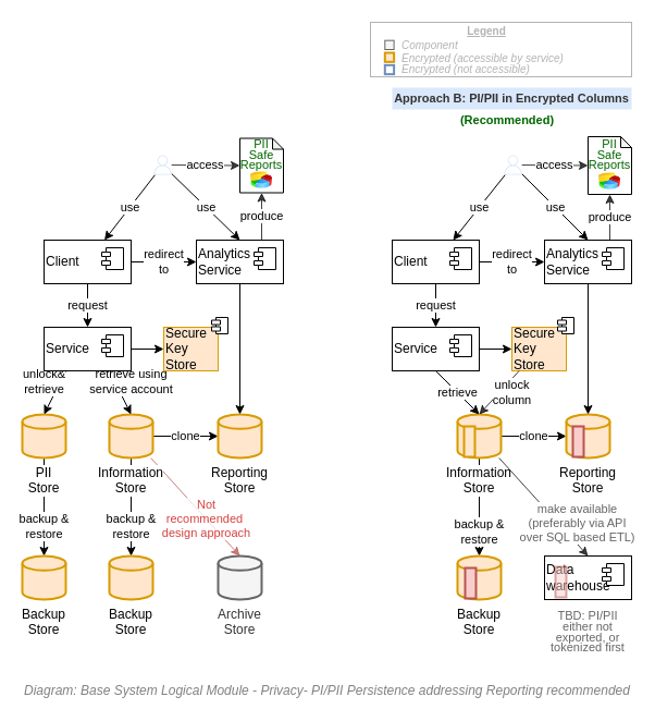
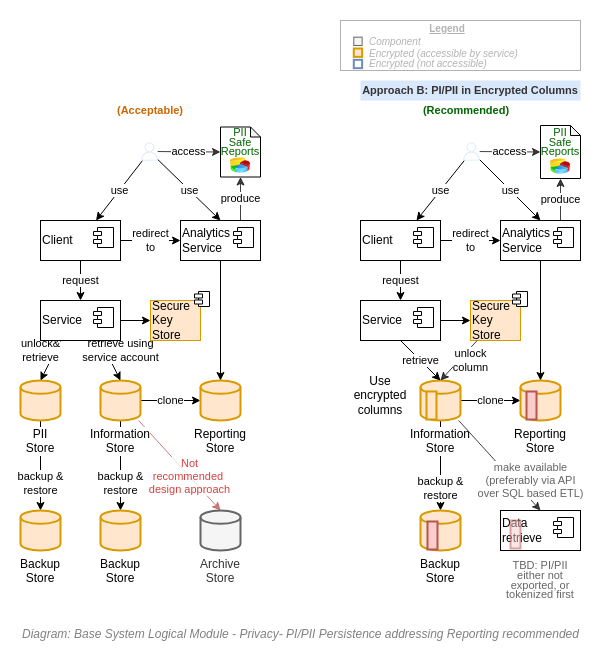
+ <mxCell id="59" value="&lt;font color=&quot;#cc6600&quot;&gt;&lt;b&gt;(Acceptable)&lt;/b&gt;&lt;/font&gt;" style="text;html=1;strokeColor=none;fillColor=none;align=center;verticalAlign=middle;whiteSpace=wrap;rounded=0;labelBackgroundColor=none;fontSize=11;fontColor=#000000;" parent="1" vertex="1"><mxGeometry x="100" y="100" width="100" height="20" as="geometry" /></mxCell>
+ <mxCell id="55" value="Use encrypted&lt;br&gt;columns" style="text;html=1;strokeColor=none;fillColor=none;align=center;verticalAlign=middle;whiteSpace=wrap;rounded=0;labelBackgroundColor=#ffffff;fontColor=#000000;" parent="1" vertex="1"><mxGeometry x="360" y="380" width="40" height="30" as="geometry" /></mxCell>
- <mxCell id="65" value="Data &lt;br&gt;warehouse" style="html=1;dropTarget=0;align=left;" parent="1" vertex="1"><mxGeometry x="500" y="510" width="80" height="40" as="geometry" /></mxCell>
+ <mxCell id="65" value="Data &lt;br&gt;retrieve" style="html=1;dropTarget=0;align=left;" parent="1" vertex="1"><mxGeometry x="500" y="510" width="80" height="40" as="geometry" /></mxCell>
